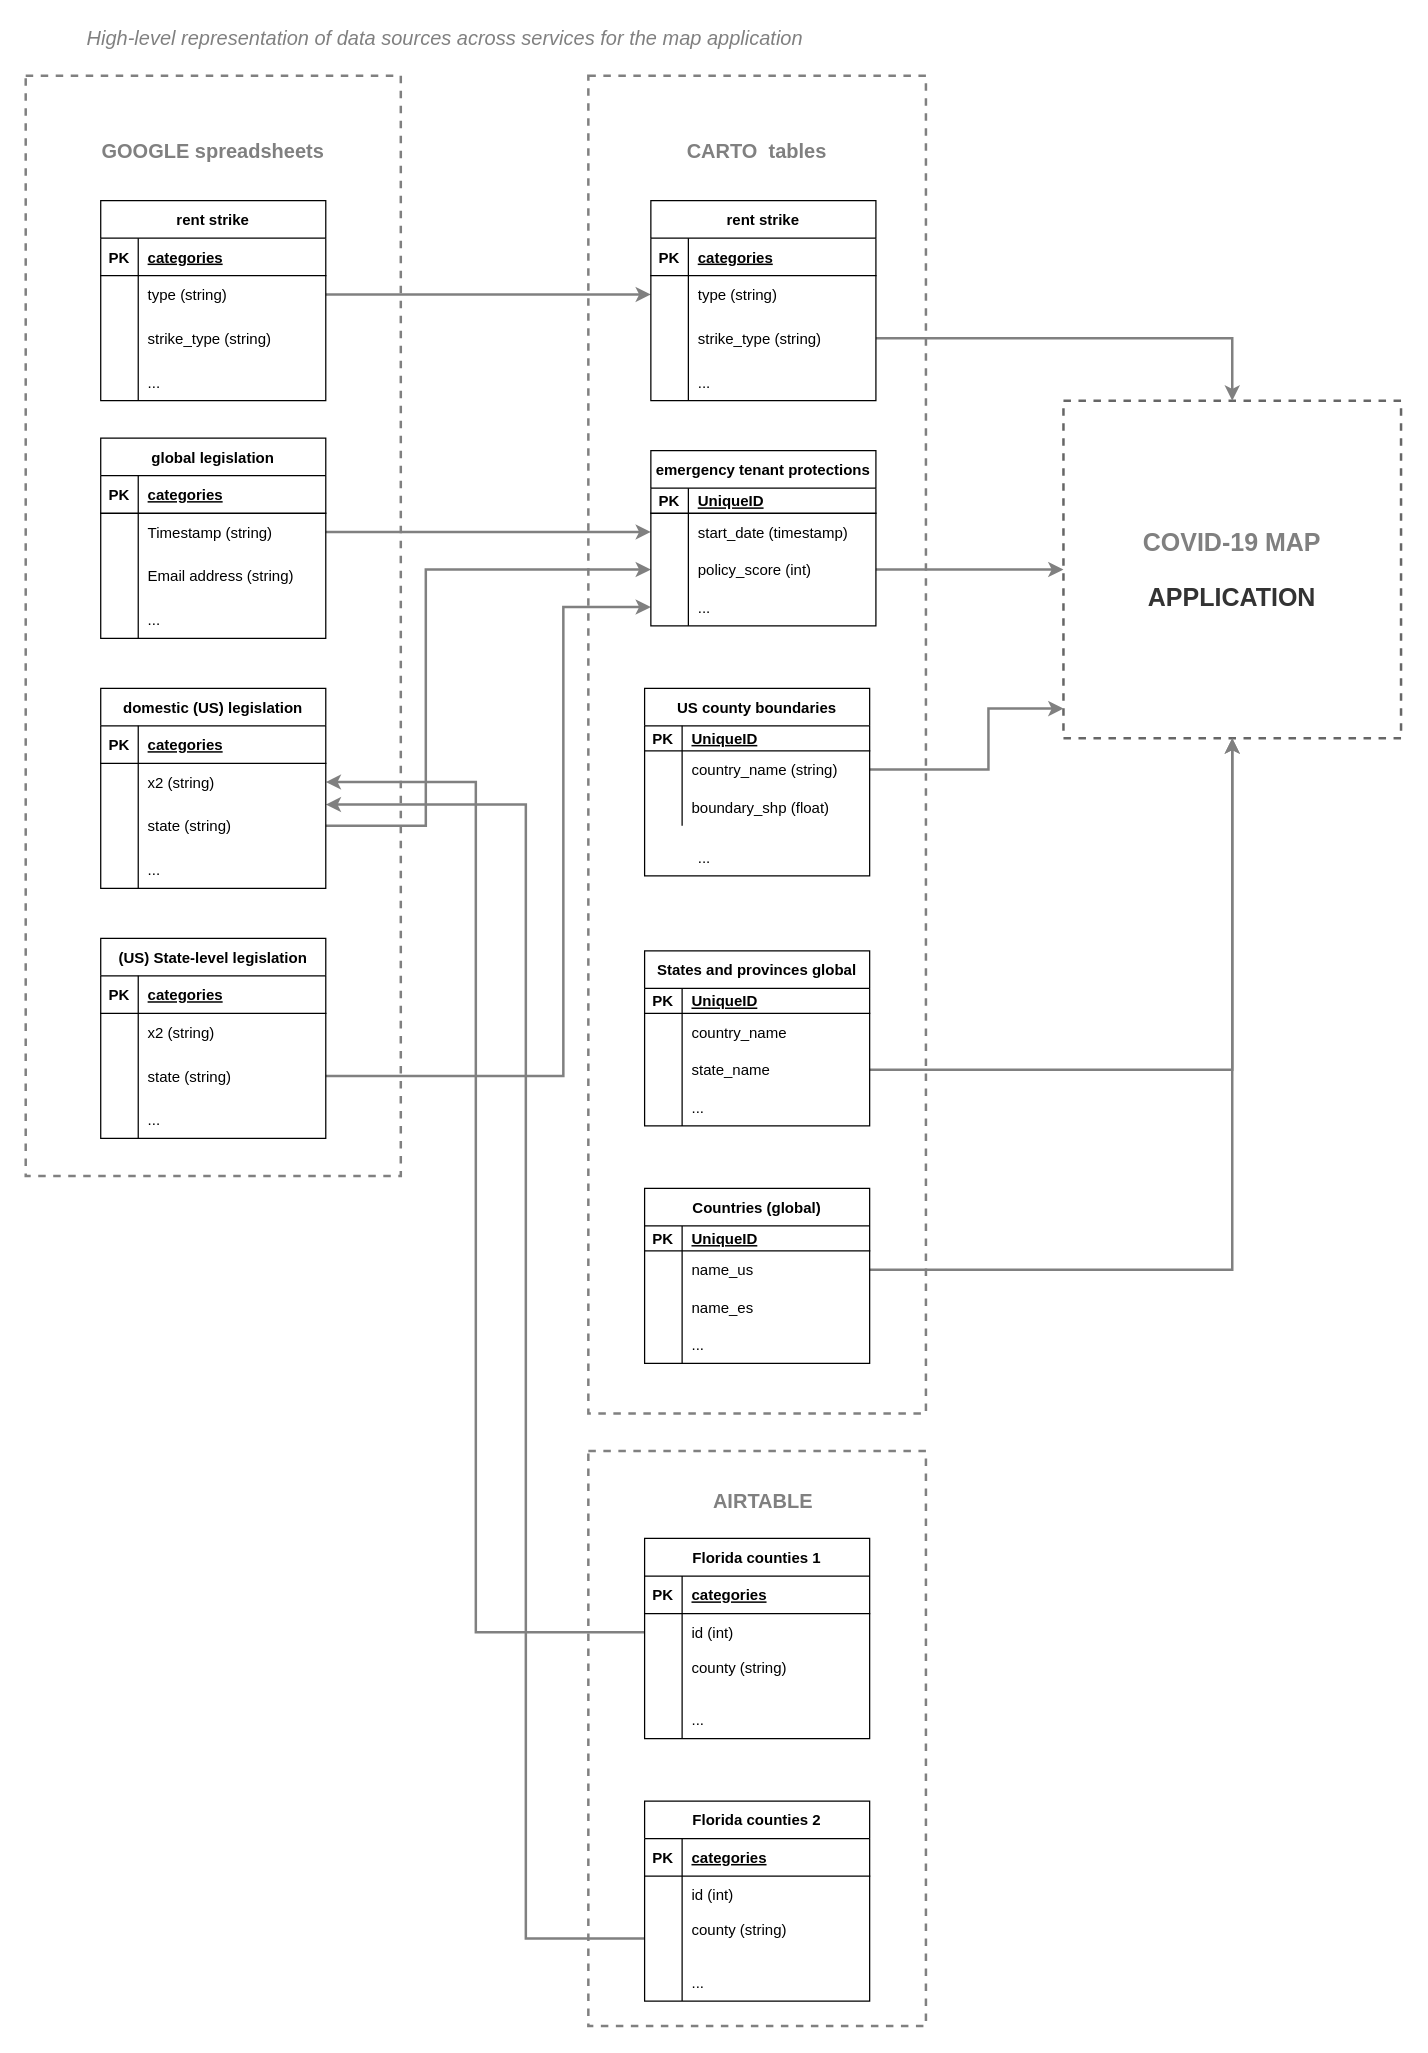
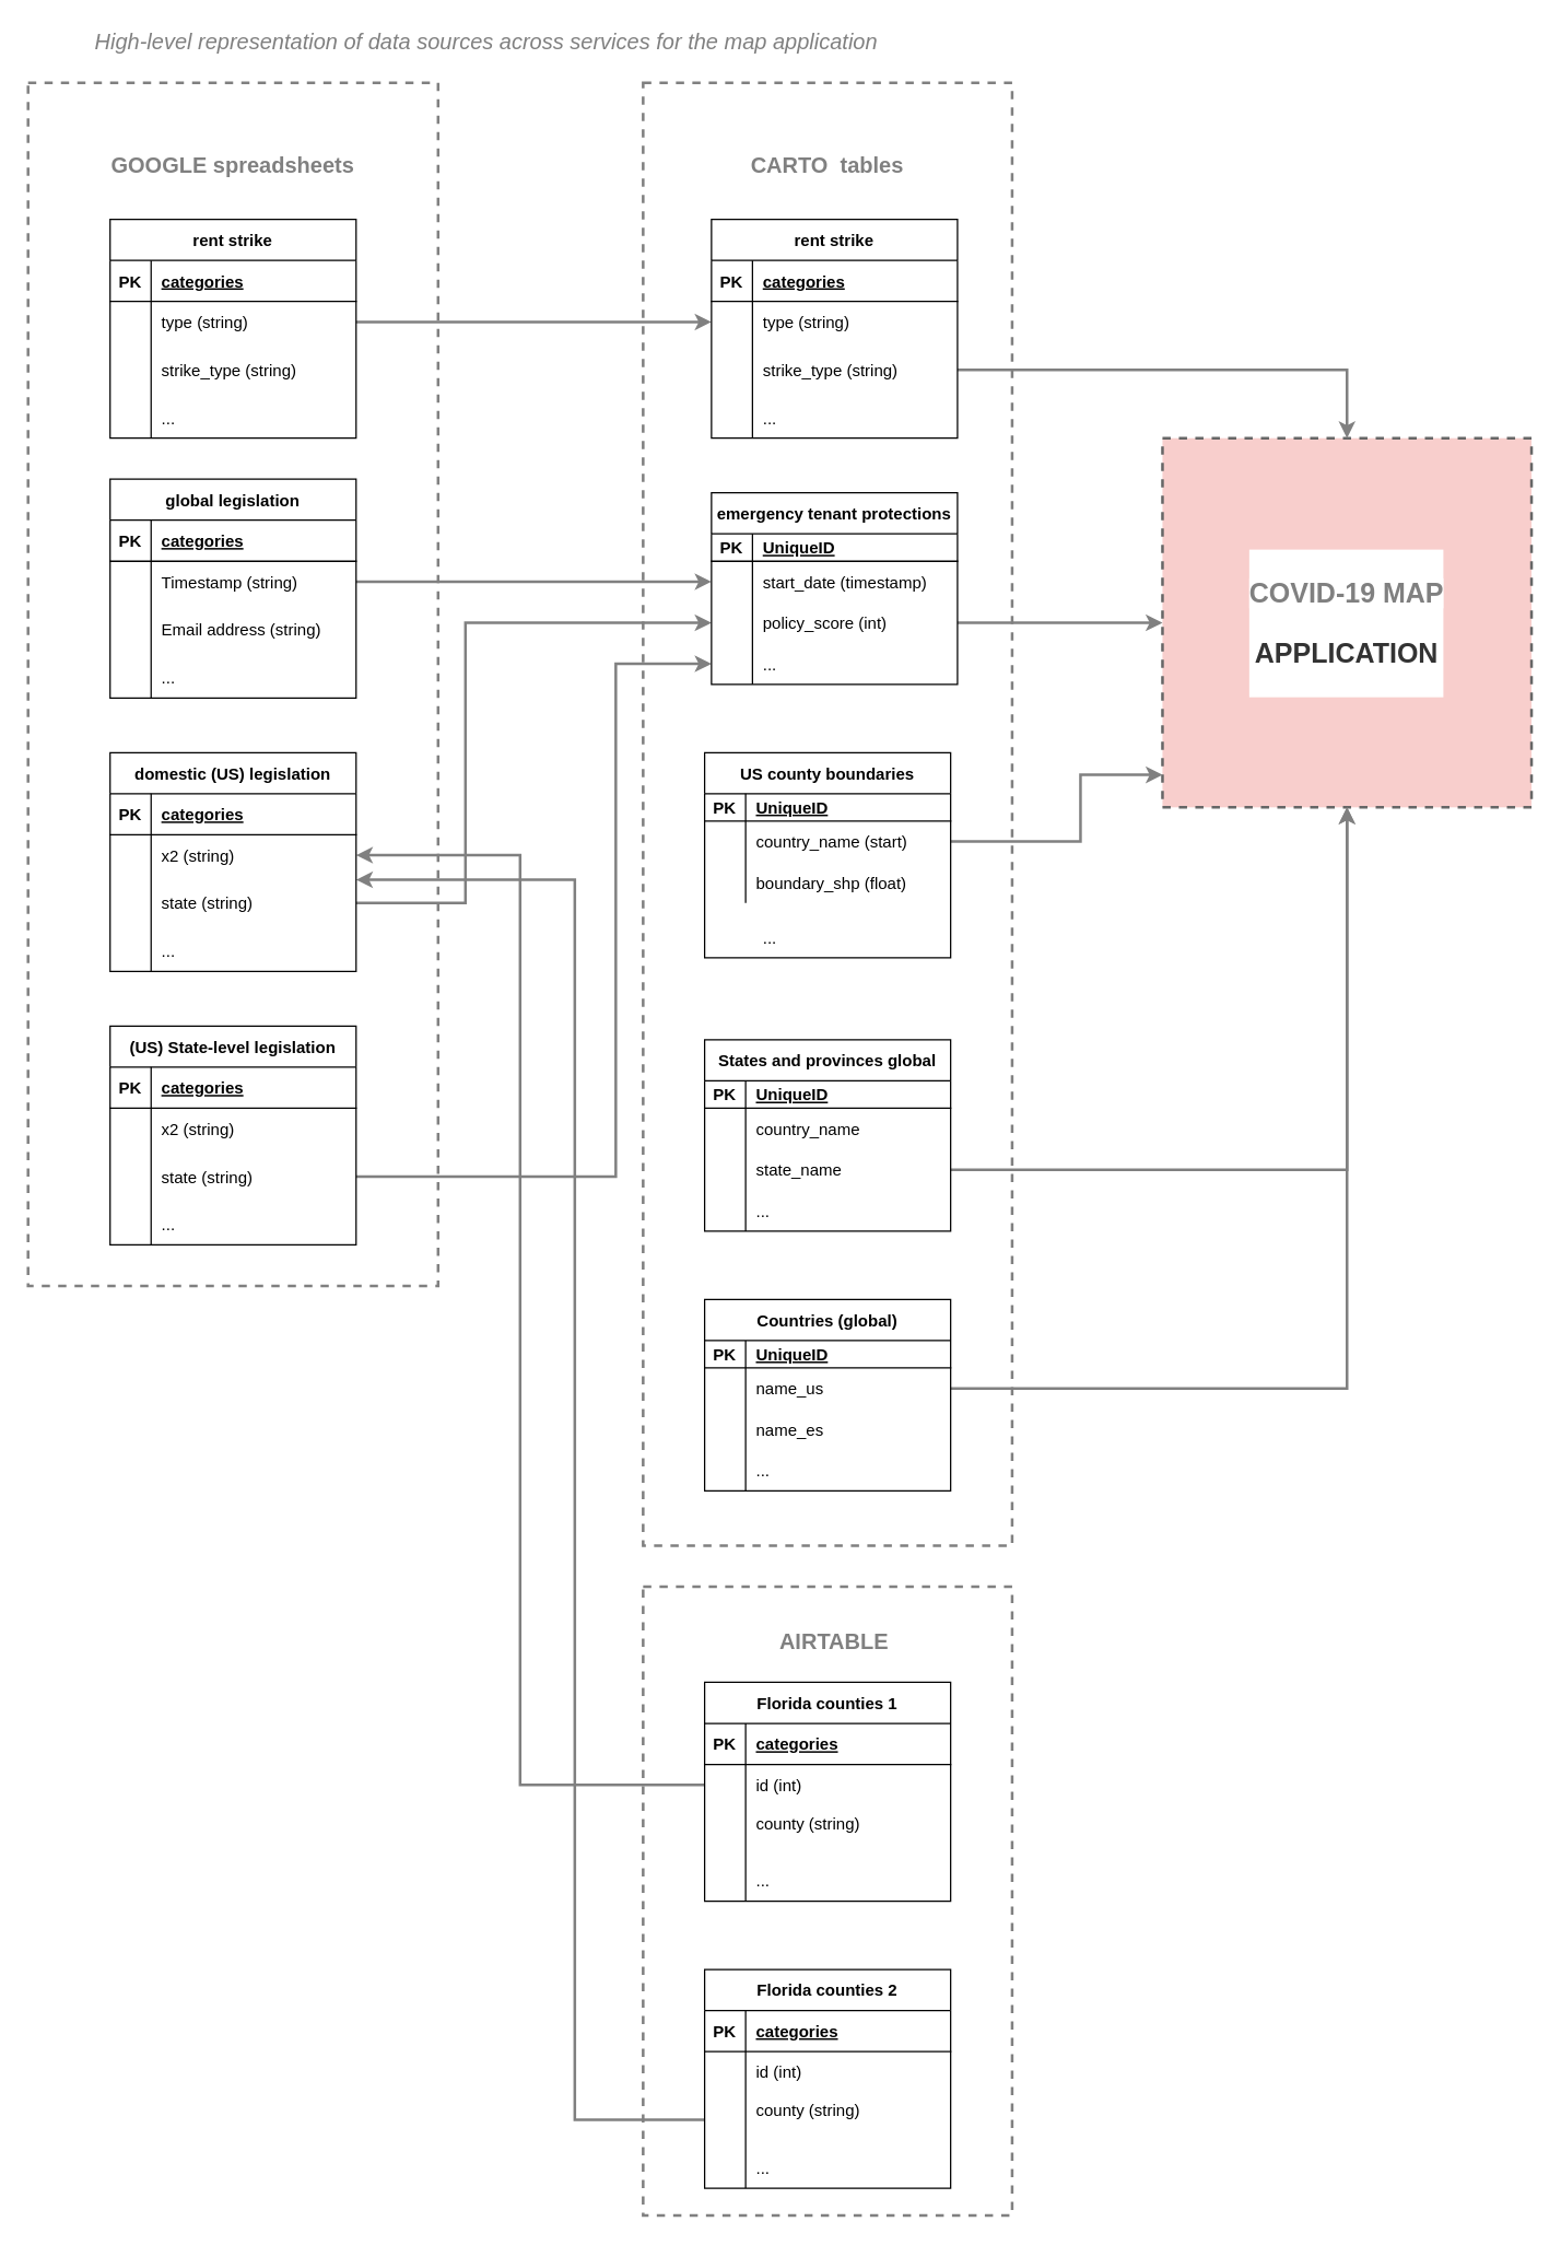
- <mxCell id="9" value="&lt;p style=&quot;font-size: 20px&quot;&gt;&lt;span style=&quot;background-color: rgb(255 , 255 , 255)&quot;&gt;&lt;font color=&quot;#808080&quot;&gt;&lt;font style=&quot;font-size: 20px&quot; face=&quot;Helvetica&quot;&gt;&lt;b&gt;COVID-19 MAP&lt;/b&gt;&lt;/font&gt;&lt;/font&gt;&lt;/span&gt;&lt;/p&gt;&lt;p style=&quot;font-size: 20px&quot;&gt;&lt;b&gt;APPLICATION&lt;/b&gt;&lt;/p&gt;" style="whiteSpace=wrap;html=1;align=center;dashed=1;fontSize=16;labelBackgroundColor=#ffffff;strokeWidth=2;strokeColor=#666666;fontColor=#333333;fillColor=#FFFFFF;" vertex="1" parent="1"><mxGeometry x="850" y="320" width="270" height="270" as="geometry" /></mxCell>
+ <mxCell id="9" value="&lt;p style=&quot;font-size: 20px&quot;&gt;&lt;span style=&quot;background-color: rgb(255 , 255 , 255)&quot;&gt;&lt;font color=&quot;#808080&quot;&gt;&lt;font style=&quot;font-size: 20px&quot; face=&quot;Helvetica&quot;&gt;&lt;b&gt;COVID-19 MAP&lt;/b&gt;&lt;/font&gt;&lt;/font&gt;&lt;/span&gt;&lt;/p&gt;&lt;p style=&quot;font-size: 20px&quot;&gt;&lt;b&gt;APPLICATION&lt;/b&gt;&lt;/p&gt;" style="whiteSpace=wrap;html=1;align=center;dashed=1;fontSize=16;labelBackgroundColor=#ffffff;strokeWidth=2;strokeColor=#666666;fontColor=#333333;fillColor=#f8cecc;" vertex="1" parent="1"><mxGeometry x="850" y="320" width="270" height="270" as="geometry" /></mxCell>
- <mxCell id="158" value="country_name (string)" style="shape=partialRectangle;connectable=0;fillColor=none;top=0;left=0;bottom=0;right=0;align=left;spacingLeft=6;overflow=hidden;" vertex="1" parent="156"><mxGeometry x="30" width="150" height="30" as="geometry" /></mxCell>
+ <mxCell id="158" value="country_name (start)" style="shape=partialRectangle;connectable=0;fillColor=none;top=0;left=0;bottom=0;right=0;align=left;spacingLeft=6;overflow=hidden;" vertex="1" parent="156"><mxGeometry x="30" width="150" height="30" as="geometry" /></mxCell>
